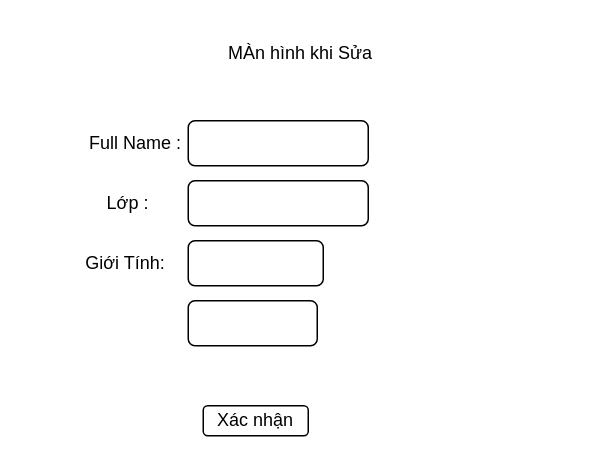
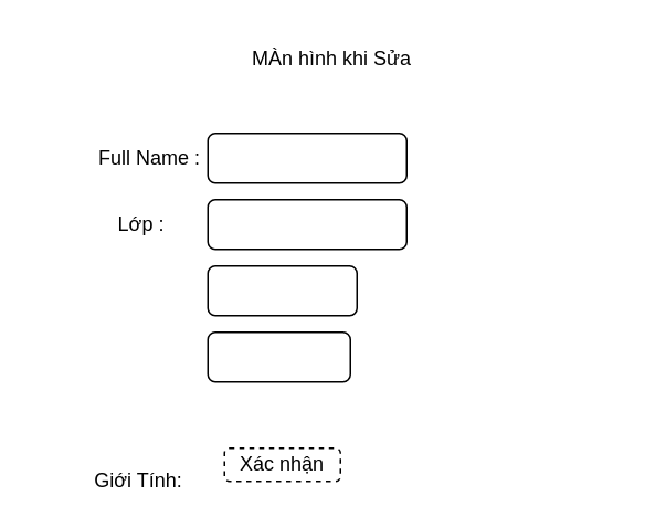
- <mxCell id="7" value="Giới Tính:&amp;nbsp;" style="text;html=1;strokeColor=none;fillColor=none;align=center;verticalAlign=middle;whiteSpace=wrap;rounded=0;" vertex="1" parent="1"><mxGeometry x="45" y="160" width="80" height="30" as="geometry" /></mxCell>
+ <mxCell id="7" value="Giới Tính:&amp;nbsp;" style="text;html=1;strokeColor=none;fillColor=none;align=center;verticalAlign=middle;whiteSpace=wrap;rounded=0;" vertex="1" parent="1"><mxGeometry x="45" y="275" width="80" height="30" as="geometry" /></mxCell>
- <mxCell id="10" value="Xác nhận" style="rounded=1;whiteSpace=wrap;html=1;" vertex="1" parent="1"><mxGeometry x="135" y="270" width="70" height="20" as="geometry" /></mxCell>
+ <mxCell id="10" value="Xác nhận" style="rounded=1;whiteSpace=wrap;html=1;dashed=1;" vertex="1" parent="1"><mxGeometry x="135" y="270" width="70" height="20" as="geometry" /></mxCell>
